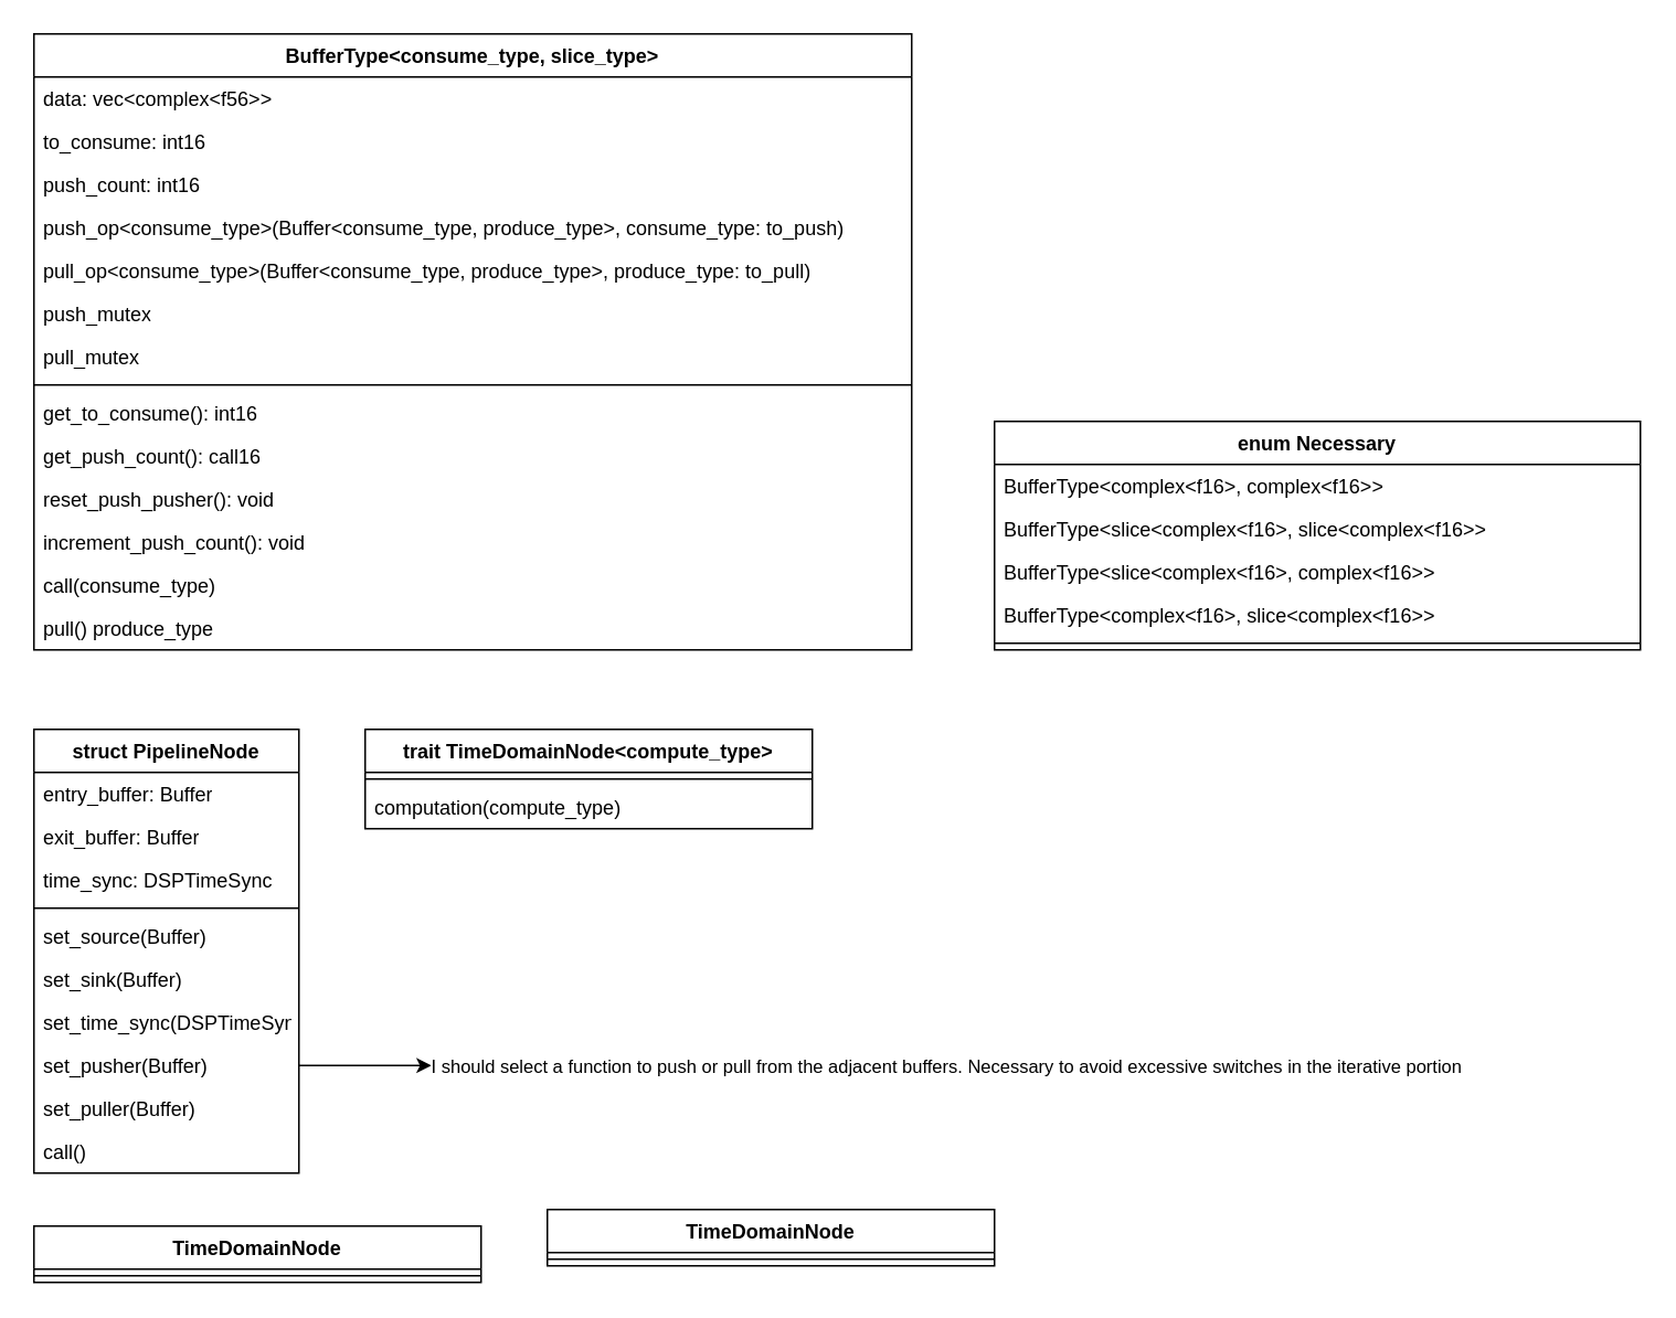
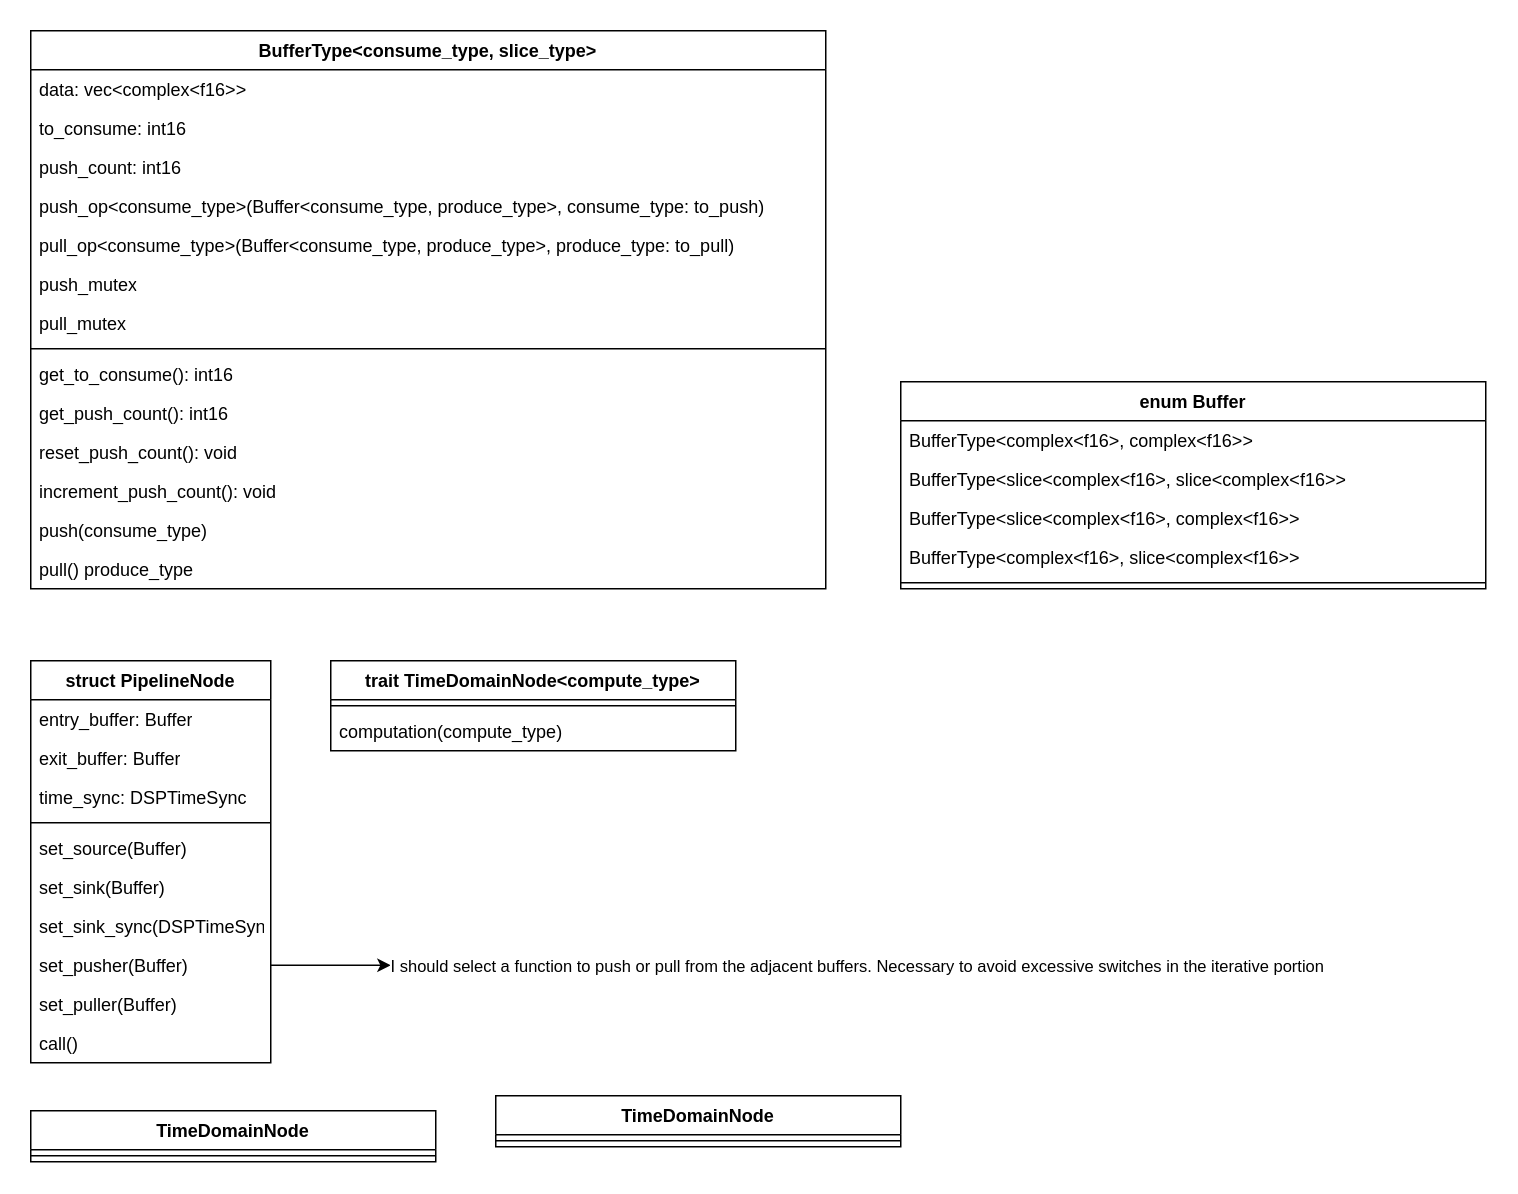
- <mxCell id="3" value="data: vec&amp;lt;complex&amp;lt;f56&amp;gt;&amp;gt;" style="text;strokeColor=none;fillColor=none;align=left;verticalAlign=top;spacingLeft=4;spacingRight=4;overflow=hidden;rotatable=0;points=[[0,0.5],[1,0.5]];portConstraint=eastwest;whiteSpace=wrap;html=1;" vertex="1" parent="2"><mxGeometry y="26" width="530" height="26" as="geometry" /></mxCell>
+ <mxCell id="3" value="data: vec&amp;lt;complex&amp;lt;f16&amp;gt;&amp;gt;" style="text;strokeColor=none;fillColor=none;align=left;verticalAlign=top;spacingLeft=4;spacingRight=4;overflow=hidden;rotatable=0;points=[[0,0.5],[1,0.5]];portConstraint=eastwest;whiteSpace=wrap;html=1;" vertex="1" parent="2"><mxGeometry y="26" width="530" height="26" as="geometry" /></mxCell>
- <mxCell id="17" value="enum Necessary" style="swimlane;fontStyle=1;align=center;verticalAlign=top;childLayout=stackLayout;horizontal=1;startSize=26;horizontalStack=0;resizeParent=1;resizeParentMax=0;resizeLast=0;collapsible=1;marginBottom=0;whiteSpace=wrap;html=1;" vertex="1" parent="1"><mxGeometry x="600" y="254" width="390" height="138" as="geometry" /></mxCell>
+ <mxCell id="17" value="enum Buffer" style="swimlane;fontStyle=1;align=center;verticalAlign=top;childLayout=stackLayout;horizontal=1;startSize=26;horizontalStack=0;resizeParent=1;resizeParentMax=0;resizeLast=0;collapsible=1;marginBottom=0;whiteSpace=wrap;html=1;" vertex="1" parent="1"><mxGeometry x="600" y="254" width="390" height="138" as="geometry" /></mxCell>
- <mxCell id="12" value="get_push_count(): call16" style="text;strokeColor=none;fillColor=none;align=left;verticalAlign=top;spacingLeft=4;spacingRight=4;overflow=hidden;rotatable=0;points=[[0,0.5],[1,0.5]];portConstraint=eastwest;whiteSpace=wrap;html=1;" vertex="1" parent="2"><mxGeometry y="242" width="530" height="26" as="geometry" /></mxCell>
+ <mxCell id="12" value="get_push_count(): int16" style="text;strokeColor=none;fillColor=none;align=left;verticalAlign=top;spacingLeft=4;spacingRight=4;overflow=hidden;rotatable=0;points=[[0,0.5],[1,0.5]];portConstraint=eastwest;whiteSpace=wrap;html=1;" vertex="1" parent="2"><mxGeometry y="242" width="530" height="26" as="geometry" /></mxCell>
- <mxCell id="13" value="reset_push_pusher(): void&lt;div&gt;&lt;br&gt;&lt;/div&gt;" style="text;strokeColor=none;fillColor=none;align=left;verticalAlign=top;spacingLeft=4;spacingRight=4;overflow=hidden;rotatable=0;points=[[0,0.5],[1,0.5]];portConstraint=eastwest;whiteSpace=wrap;html=1;" vertex="1" parent="2"><mxGeometry y="268" width="530" height="26" as="geometry" /></mxCell>
+ <mxCell id="13" value="reset_push_count(): void&lt;div&gt;&lt;br&gt;&lt;/div&gt;" style="text;strokeColor=none;fillColor=none;align=left;verticalAlign=top;spacingLeft=4;spacingRight=4;overflow=hidden;rotatable=0;points=[[0,0.5],[1,0.5]];portConstraint=eastwest;whiteSpace=wrap;html=1;" vertex="1" parent="2"><mxGeometry y="268" width="530" height="26" as="geometry" /></mxCell>
- <mxCell id="15" value="call(consume_type)" style="text;strokeColor=none;fillColor=none;align=left;verticalAlign=top;spacingLeft=4;spacingRight=4;overflow=hidden;rotatable=0;points=[[0,0.5],[1,0.5]];portConstraint=eastwest;whiteSpace=wrap;html=1;" vertex="1" parent="2"><mxGeometry y="320" width="530" height="26" as="geometry" /></mxCell>
+ <mxCell id="15" value="push(consume_type)" style="text;strokeColor=none;fillColor=none;align=left;verticalAlign=top;spacingLeft=4;spacingRight=4;overflow=hidden;rotatable=0;points=[[0,0.5],[1,0.5]];portConstraint=eastwest;whiteSpace=wrap;html=1;" vertex="1" parent="2"><mxGeometry y="320" width="530" height="26" as="geometry" /></mxCell>
- <mxCell id="30" value="set_time_sync(DSPTimeSync)" style="text;strokeColor=none;fillColor=none;align=left;verticalAlign=top;spacingLeft=4;spacingRight=4;overflow=hidden;rotatable=0;points=[[0,0.5],[1,0.5]];portConstraint=eastwest;whiteSpace=wrap;html=1;" vertex="1" parent="23"><mxGeometry y="164" width="160" height="26" as="geometry" /></mxCell>
+ <mxCell id="30" value="set_sink_sync(DSPTimeSync)" style="text;strokeColor=none;fillColor=none;align=left;verticalAlign=top;spacingLeft=4;spacingRight=4;overflow=hidden;rotatable=0;points=[[0,0.5],[1,0.5]];portConstraint=eastwest;whiteSpace=wrap;html=1;" vertex="1" parent="23"><mxGeometry y="164" width="160" height="26" as="geometry" /></mxCell>
